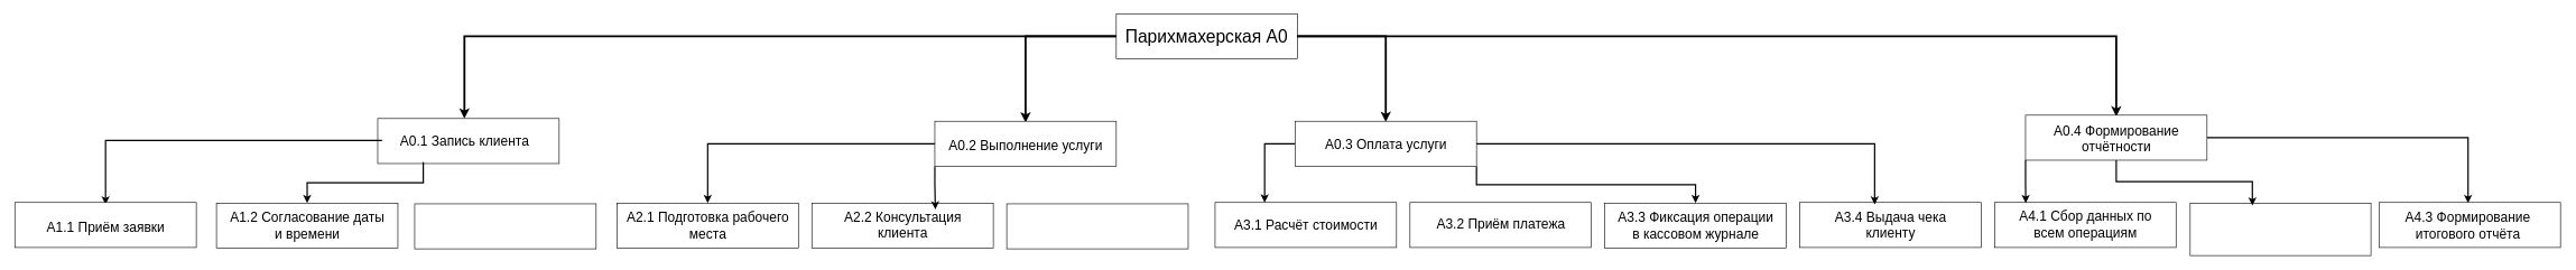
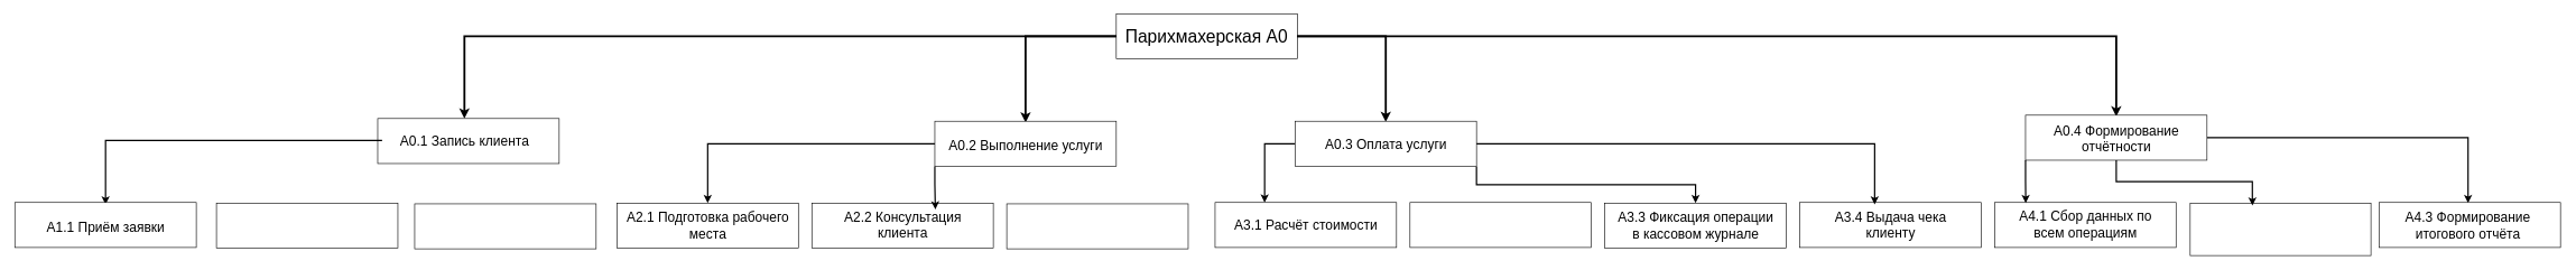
- <mxCell id="10" style="edgeStyle=orthogonalEdgeStyle;rounded=0;orthogonalLoop=1;jettySize=auto;html=1;exitX=0.25;exitY=1;exitDx=0;exitDy=0;strokeWidth=2;" edge="1" parent="1" source="11" target="26"><mxGeometry relative="1" as="geometry" /></mxCell>
- <mxCell id="36" value="A3.2 Приём платежа" style="text;html=1;align=center;verticalAlign=middle;whiteSpace=wrap;rounded=0;fontSize=20;" parent="1" vertex="1"><mxGeometry x="2108.5" y="300" width="245" height="65" as="geometry" /></mxCell>
- <mxCell id="26" value="&lt;div&gt;A1.2 Согласование даты и времени&lt;/div&gt;" style="text;html=1;align=center;verticalAlign=middle;whiteSpace=wrap;rounded=0;fontSize=20;" parent="1" vertex="1"><mxGeometry x="332.5" y="302" width="245" height="65" as="geometry" /></mxCell>
